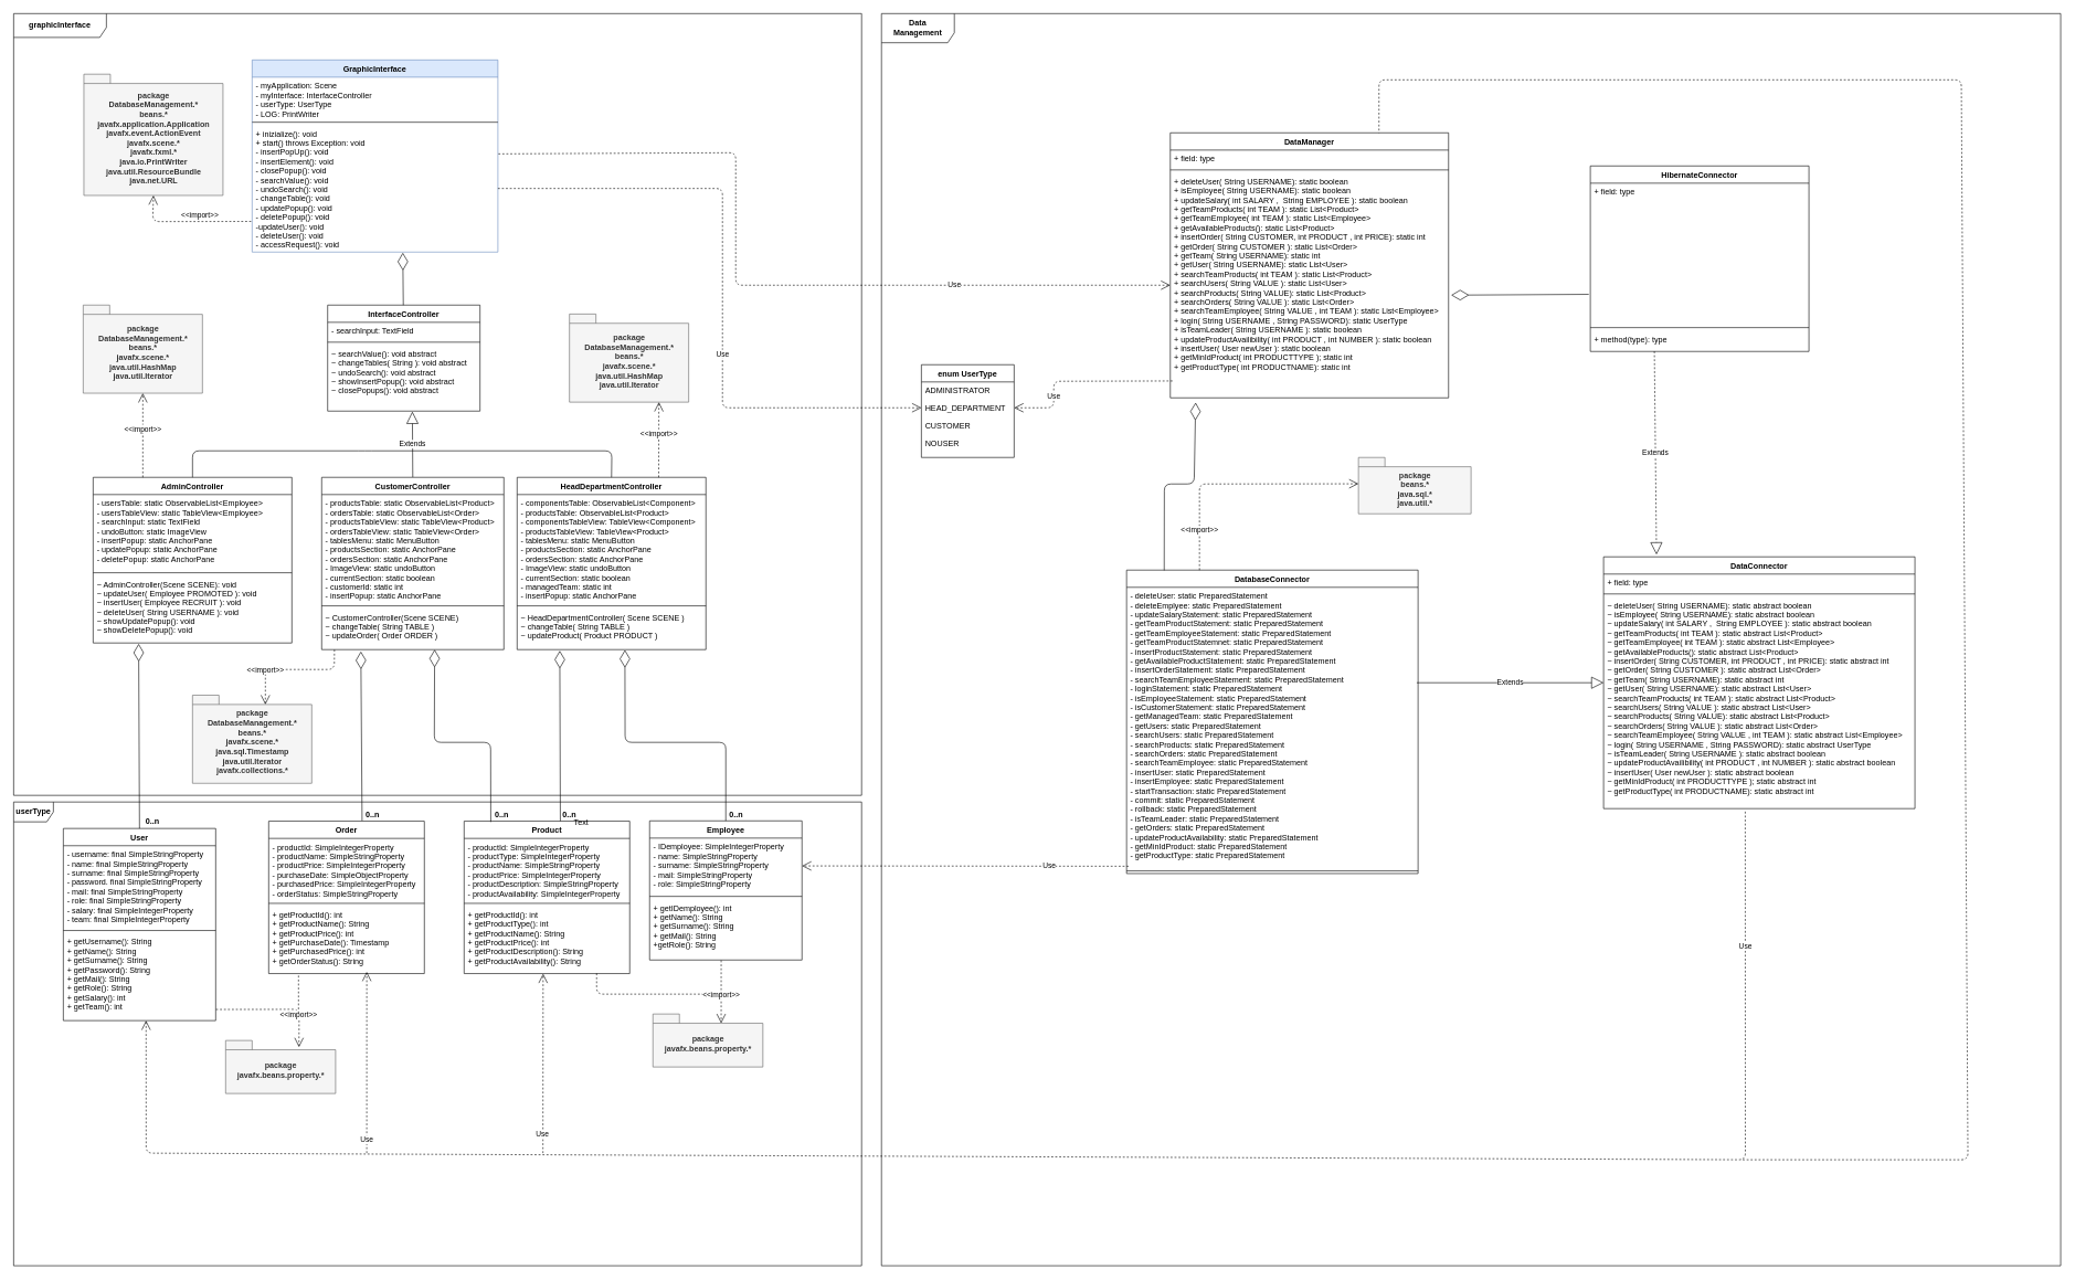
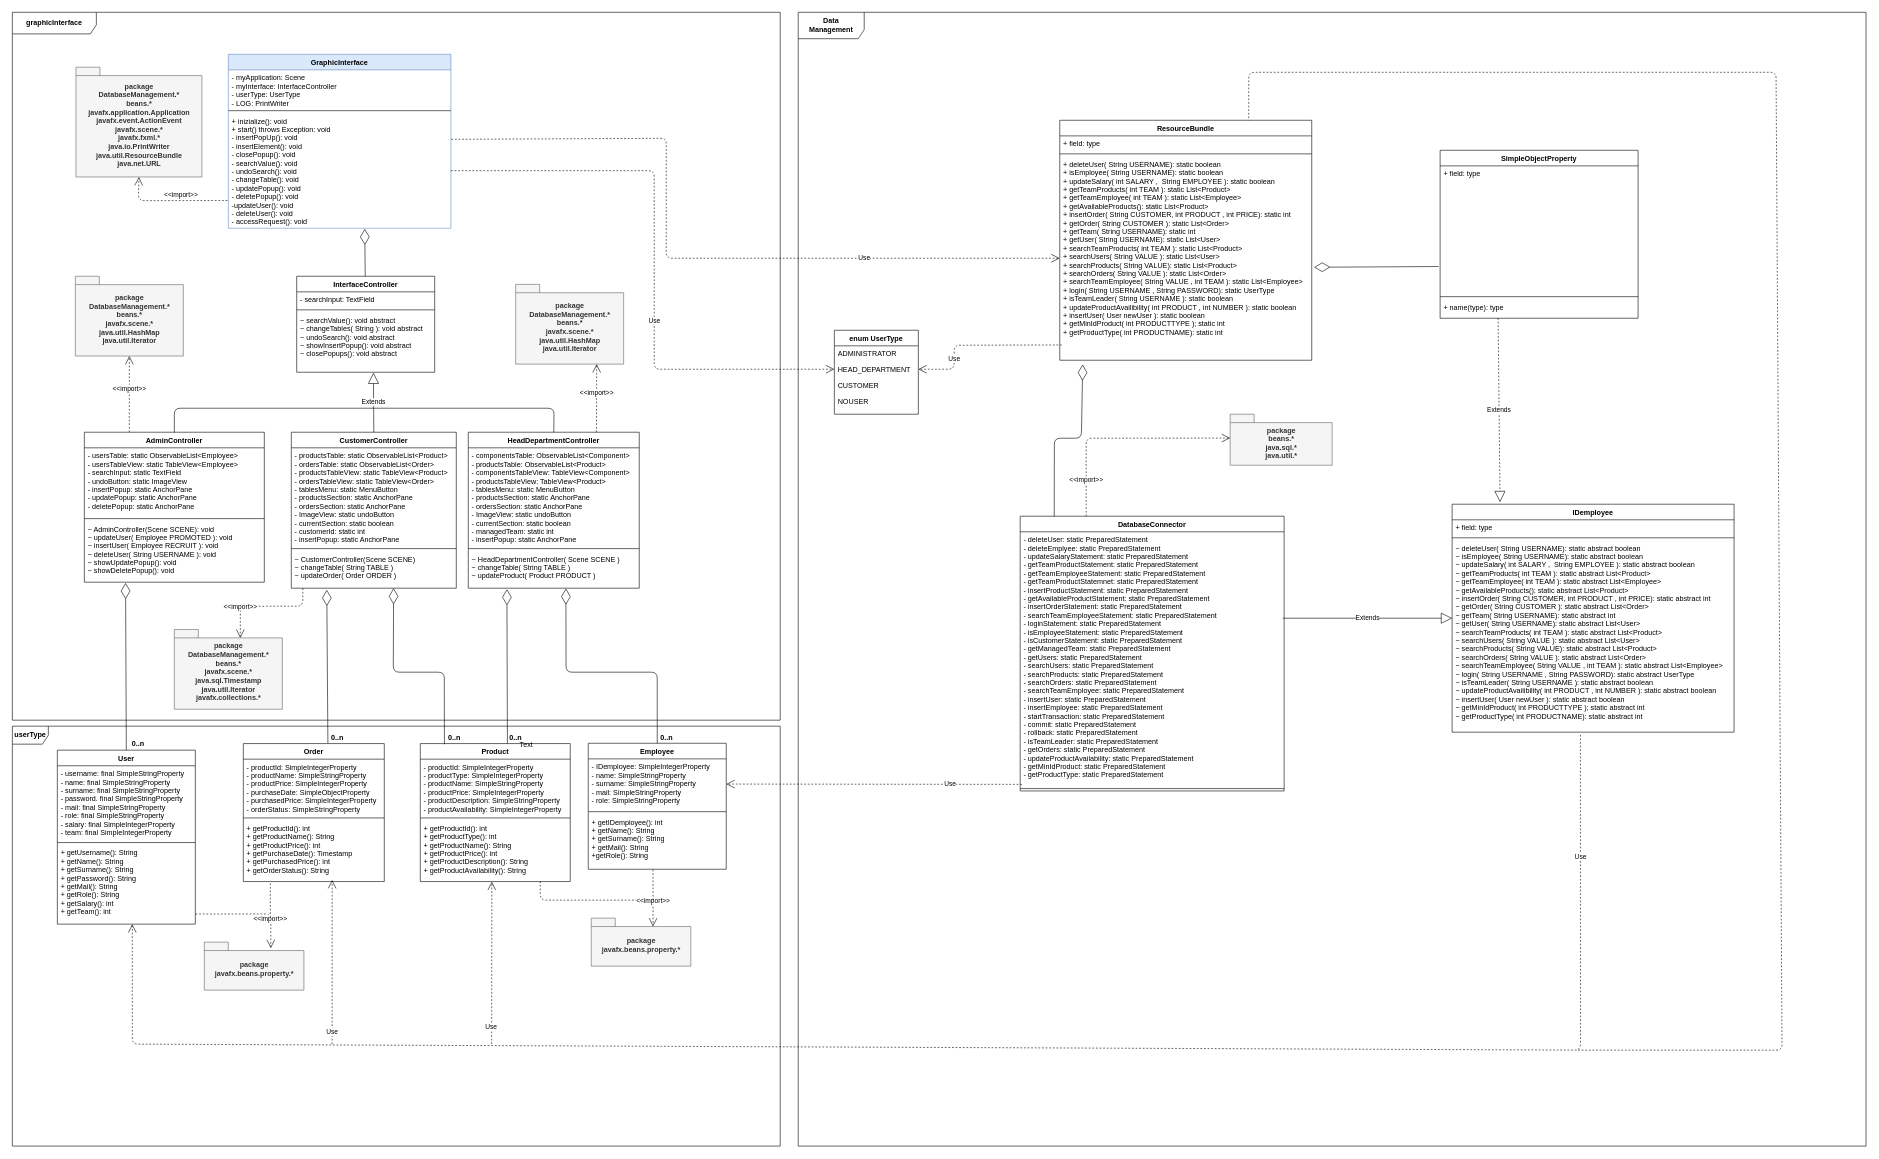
- <mxCell id="85" value="DataManager" style="swimlane;fontStyle=1;align=center;verticalAlign=top;childLayout=stackLayout;horizontal=1;startSize=26;horizontalStack=0;resizeParent=1;resizeParentMax=0;resizeLast=0;collapsible=1;marginBottom=0;" vertex="1" parent="1"><mxGeometry x="1766" y="200" width="420" height="400" as="geometry" /></mxCell>
+ <mxCell id="85" value="ResourceBundle" style="swimlane;fontStyle=1;align=center;verticalAlign=top;childLayout=stackLayout;horizontal=1;startSize=26;horizontalStack=0;resizeParent=1;resizeParentMax=0;resizeLast=0;collapsible=1;marginBottom=0;" vertex="1" parent="1"><mxGeometry x="1766" y="200" width="420" height="400" as="geometry" /></mxCell>
- <mxCell id="93" value="HibernateConnector" style="swimlane;fontStyle=1;align=center;verticalAlign=top;childLayout=stackLayout;horizontal=1;startSize=26;horizontalStack=0;resizeParent=1;resizeParentMax=0;resizeLast=0;collapsible=1;marginBottom=0;" vertex="1" parent="1"><mxGeometry x="2400" y="250" width="330" height="280" as="geometry" /></mxCell>
+ <mxCell id="93" value="SimpleObjectProperty" style="swimlane;fontStyle=1;align=center;verticalAlign=top;childLayout=stackLayout;horizontal=1;startSize=26;horizontalStack=0;resizeParent=1;resizeParentMax=0;resizeLast=0;collapsible=1;marginBottom=0;" vertex="1" parent="1"><mxGeometry x="2400" y="250" width="330" height="280" as="geometry" /></mxCell>
- <mxCell id="96" value="+ method(type): type" style="text;strokeColor=none;fillColor=none;align=left;verticalAlign=top;spacingLeft=4;spacingRight=4;overflow=hidden;rotatable=0;points=[[0,0.5],[1,0.5]];portConstraint=eastwest;" vertex="1" parent="93"><mxGeometry y="248" width="330" height="32" as="geometry" /></mxCell>
+ <mxCell id="96" value="+ name(type): type" style="text;strokeColor=none;fillColor=none;align=left;verticalAlign=top;spacingLeft=4;spacingRight=4;overflow=hidden;rotatable=0;points=[[0,0.5],[1,0.5]];portConstraint=eastwest;" vertex="1" parent="93"><mxGeometry y="248" width="330" height="32" as="geometry" /></mxCell>
- <mxCell id="89" value="DataConnector" style="swimlane;fontStyle=1;align=center;verticalAlign=top;childLayout=stackLayout;horizontal=1;startSize=26;horizontalStack=0;resizeParent=1;resizeParentMax=0;resizeLast=0;collapsible=1;marginBottom=0;" vertex="1" parent="1"><mxGeometry x="2420" y="840" width="470" height="380" as="geometry" /></mxCell>
+ <mxCell id="89" value="IDemployee" style="swimlane;fontStyle=1;align=center;verticalAlign=top;childLayout=stackLayout;horizontal=1;startSize=26;horizontalStack=0;resizeParent=1;resizeParentMax=0;resizeLast=0;collapsible=1;marginBottom=0;" vertex="1" parent="1"><mxGeometry x="2420" y="840" width="470" height="380" as="geometry" /></mxCell>
